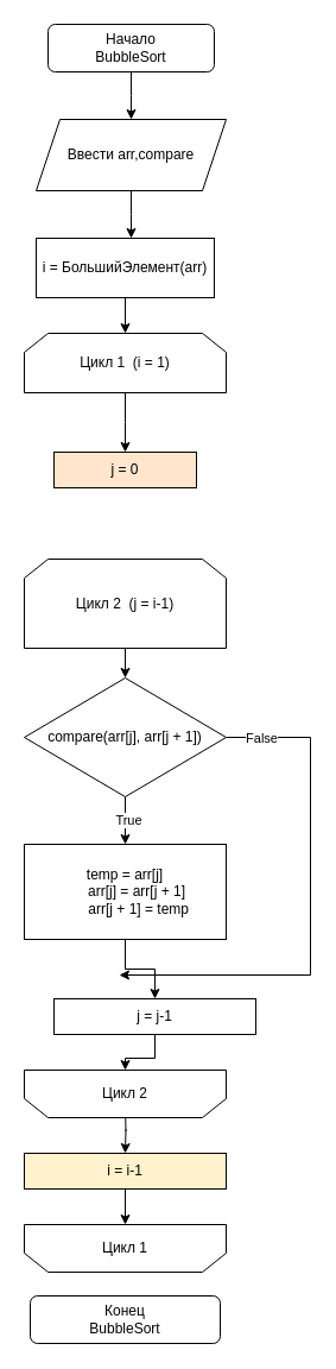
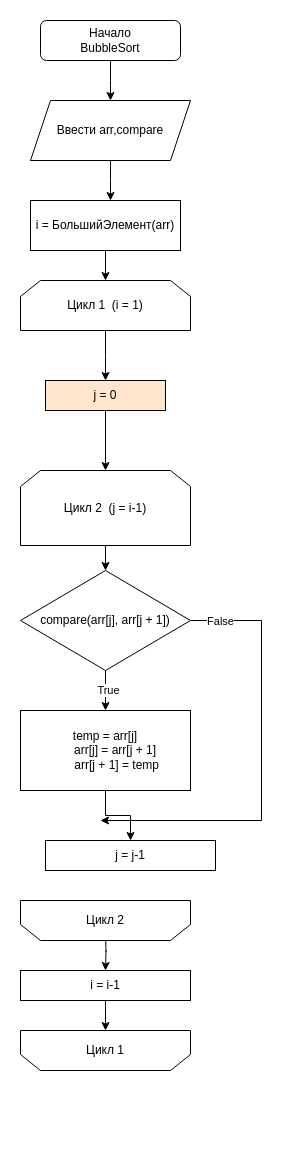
+ <mxCell id="27" style="edgeStyle=orthogonalEdgeStyle;rounded=0;orthogonalLoop=1;jettySize=auto;html=1;entryX=0.5;entryY=0;entryDx=0;entryDy=0;" edge="1" parent="1" source="28" target="11"><mxGeometry relative="1" as="geometry" /></mxCell>
- <mxCell id="23" style="edgeStyle=orthogonalEdgeStyle;rounded=0;orthogonalLoop=1;jettySize=auto;html=1;entryX=0.5;entryY=1;entryDx=0;entryDy=0;" edge="1" parent="1" source="24" target="20"><mxGeometry relative="1" as="geometry" /></mxCell>
- <mxCell id="26" value="i = i-1" style="rounded=0;whiteSpace=wrap;html=1;fillColor=#fff2cc;" vertex="1" parent="1"><mxGeometry x="20" y="970" width="170" height="30" as="geometry" /></mxCell>
+ <mxCell id="26" value="i = i-1" style="rounded=0;whiteSpace=wrap;html=1;" vertex="1" parent="1"><mxGeometry x="20" y="970" width="170" height="30" as="geometry" /></mxCell>
- <mxCell id="22" value="Конец&lt;div&gt;BubbleSort&lt;/div&gt;" style="rounded=1;whiteSpace=wrap;html=1;" vertex="1" parent="1"><mxGeometry x="25" y="1090" width="160" height="40" as="geometry" /></mxCell>
